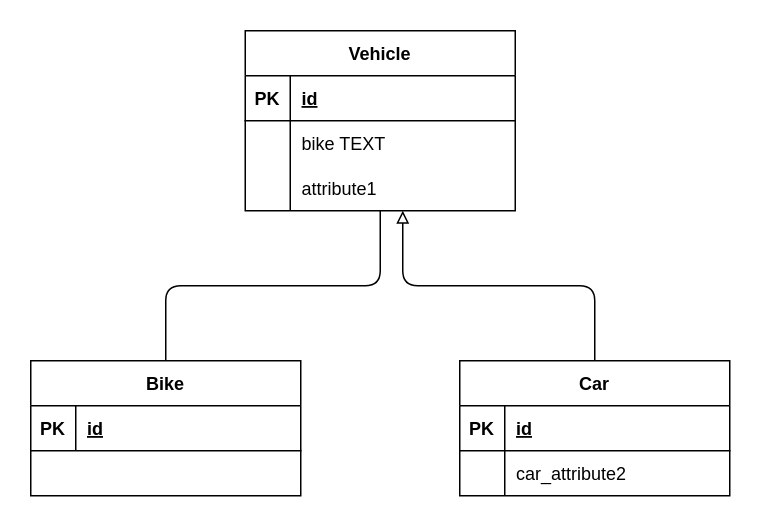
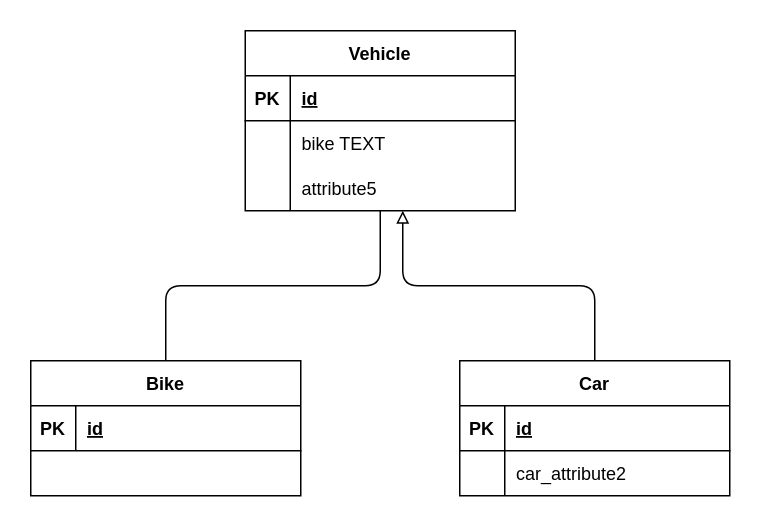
- <mxCell id="11" value="attribute1" style="shape=partialRectangle;connectable=0;fillColor=none;top=0;left=0;bottom=0;right=0;align=left;spacingLeft=6;overflow=hidden;" vertex="1" parent="9"><mxGeometry x="30" width="150" height="30" as="geometry"><mxRectangle width="150" height="30" as="alternateBounds" /></mxGeometry></mxCell>
+ <mxCell id="11" value="attribute5" style="shape=partialRectangle;connectable=0;fillColor=none;top=0;left=0;bottom=0;right=0;align=left;spacingLeft=6;overflow=hidden;" vertex="1" parent="9"><mxGeometry x="30" width="150" height="30" as="geometry"><mxRectangle width="150" height="30" as="alternateBounds" /></mxGeometry></mxCell>
